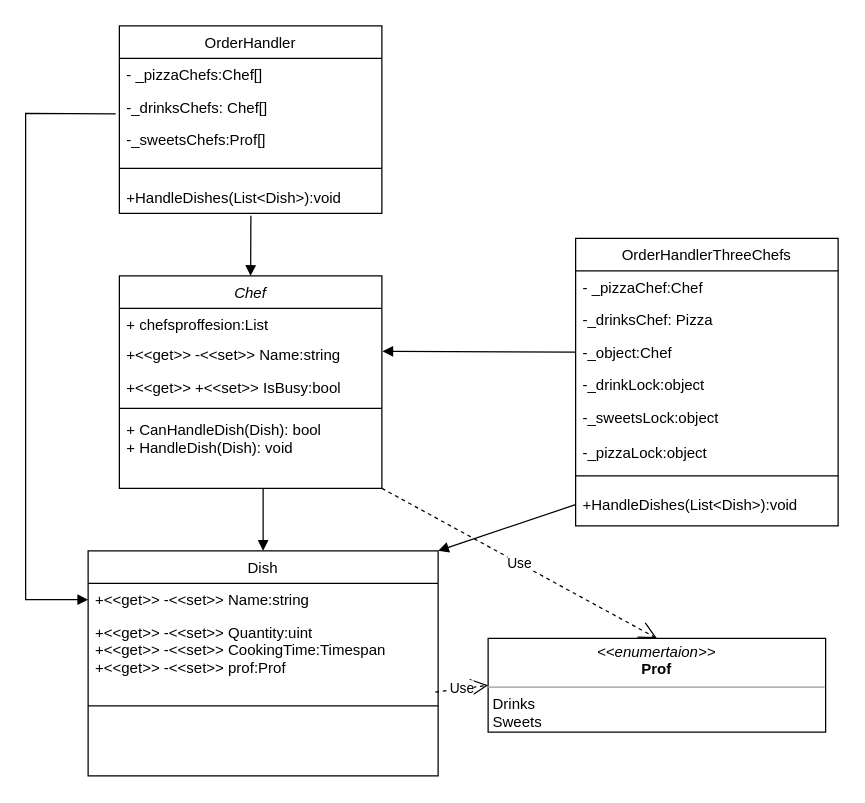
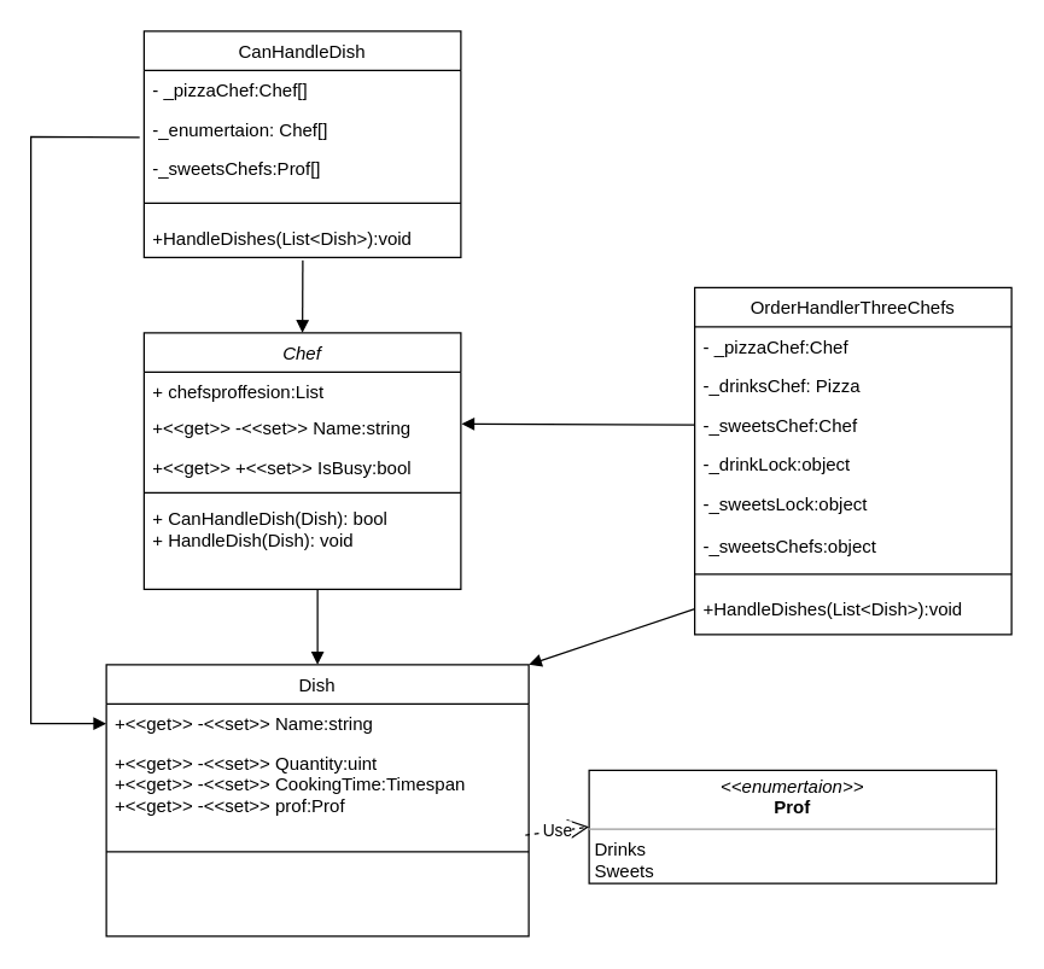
- <mxCell id="26" value="OrderHandler&#10;" style="swimlane;fontStyle=0;align=center;verticalAlign=top;childLayout=stackLayout;horizontal=1;startSize=26;horizontalStack=0;resizeParent=1;resizeLast=0;collapsible=1;marginBottom=0;rounded=0;shadow=0;strokeWidth=1;" vertex="1" parent="1"><mxGeometry x="95" y="20" width="210" height="150" as="geometry"><mxRectangle x="550" y="140" width="160" height="26" as="alternateBounds" /></mxGeometry></mxCell>
+ <mxCell id="26" value="CanHandleDish&#10;" style="swimlane;fontStyle=0;align=center;verticalAlign=top;childLayout=stackLayout;horizontal=1;startSize=26;horizontalStack=0;resizeParent=1;resizeLast=0;collapsible=1;marginBottom=0;rounded=0;shadow=0;strokeWidth=1;" vertex="1" parent="1"><mxGeometry x="95" y="20" width="210" height="150" as="geometry"><mxRectangle x="550" y="140" width="160" height="26" as="alternateBounds" /></mxGeometry></mxCell>
- <mxCell id="27" value="- _pizzaChefs:Chef[]" style="text;align=left;verticalAlign=top;spacingLeft=4;spacingRight=4;overflow=hidden;rotatable=0;points=[[0,0.5],[1,0.5]];portConstraint=eastwest;" vertex="1" parent="26"><mxGeometry y="26" width="210" height="26" as="geometry" /></mxCell>
+ <mxCell id="27" value="- _pizzaChef:Chef[]" style="text;align=left;verticalAlign=top;spacingLeft=4;spacingRight=4;overflow=hidden;rotatable=0;points=[[0,0.5],[1,0.5]];portConstraint=eastwest;" vertex="1" parent="26"><mxGeometry y="26" width="210" height="26" as="geometry" /></mxCell>
- <mxCell id="28" value="-_drinksChefs: Chef[]" style="text;align=left;verticalAlign=top;spacingLeft=4;spacingRight=4;overflow=hidden;rotatable=0;points=[[0,0.5],[1,0.5]];portConstraint=eastwest;rounded=0;shadow=0;html=0;" vertex="1" parent="26"><mxGeometry y="52" width="210" height="26" as="geometry" /></mxCell>
+ <mxCell id="28" value="-_enumertaion: Chef[]" style="text;align=left;verticalAlign=top;spacingLeft=4;spacingRight=4;overflow=hidden;rotatable=0;points=[[0,0.5],[1,0.5]];portConstraint=eastwest;rounded=0;shadow=0;html=0;" vertex="1" parent="26"><mxGeometry y="52" width="210" height="26" as="geometry" /></mxCell>
- <mxCell id="15" value="-_object:Chef" style="text;align=left;verticalAlign=top;spacingLeft=4;spacingRight=4;overflow=hidden;rotatable=0;points=[[0,0.5],[1,0.5]];portConstraint=eastwest;rounded=0;shadow=0;html=0;" parent="12" vertex="1"><mxGeometry y="78" width="210" height="26" as="geometry" /></mxCell>
+ <mxCell id="15" value="-_sweetsChef:Chef" style="text;align=left;verticalAlign=top;spacingLeft=4;spacingRight=4;overflow=hidden;rotatable=0;points=[[0,0.5],[1,0.5]];portConstraint=eastwest;rounded=0;shadow=0;html=0;" parent="12" vertex="1"><mxGeometry y="78" width="210" height="26" as="geometry" /></mxCell>
- <mxCell id="17" value="-_sweetsLock:object&#10;&#10;-_pizzaLock:object&#10;" style="text;align=left;verticalAlign=top;spacingLeft=4;spacingRight=4;overflow=hidden;rotatable=0;points=[[0,0.5],[1,0.5]];portConstraint=eastwest;rounded=0;shadow=0;html=0;" parent="12" vertex="1"><mxGeometry y="130" width="210" height="50" as="geometry" /></mxCell>
+ <mxCell id="17" value="-_sweetsLock:object&#10;&#10;-_sweetsChefs:object&#10;" style="text;align=left;verticalAlign=top;spacingLeft=4;spacingRight=4;overflow=hidden;rotatable=0;points=[[0,0.5],[1,0.5]];portConstraint=eastwest;rounded=0;shadow=0;html=0;" parent="12" vertex="1"><mxGeometry y="130" width="210" height="50" as="geometry" /></mxCell>
- <mxCell id="24" value="Use" style="endArrow=open;endSize=12;dashed=1;html=1;rounded=0;entryX=0.5;entryY=0;entryDx=0;entryDy=0;exitX=1;exitY=1;exitDx=0;exitDy=0;" edge="1" parent="1" source="2" target="20"><mxGeometry width="160" relative="1" as="geometry"><mxPoint x="170" y="430" as="sourcePoint" /><mxPoint x="330" y="430" as="targetPoint" /></mxGeometry></mxCell>
